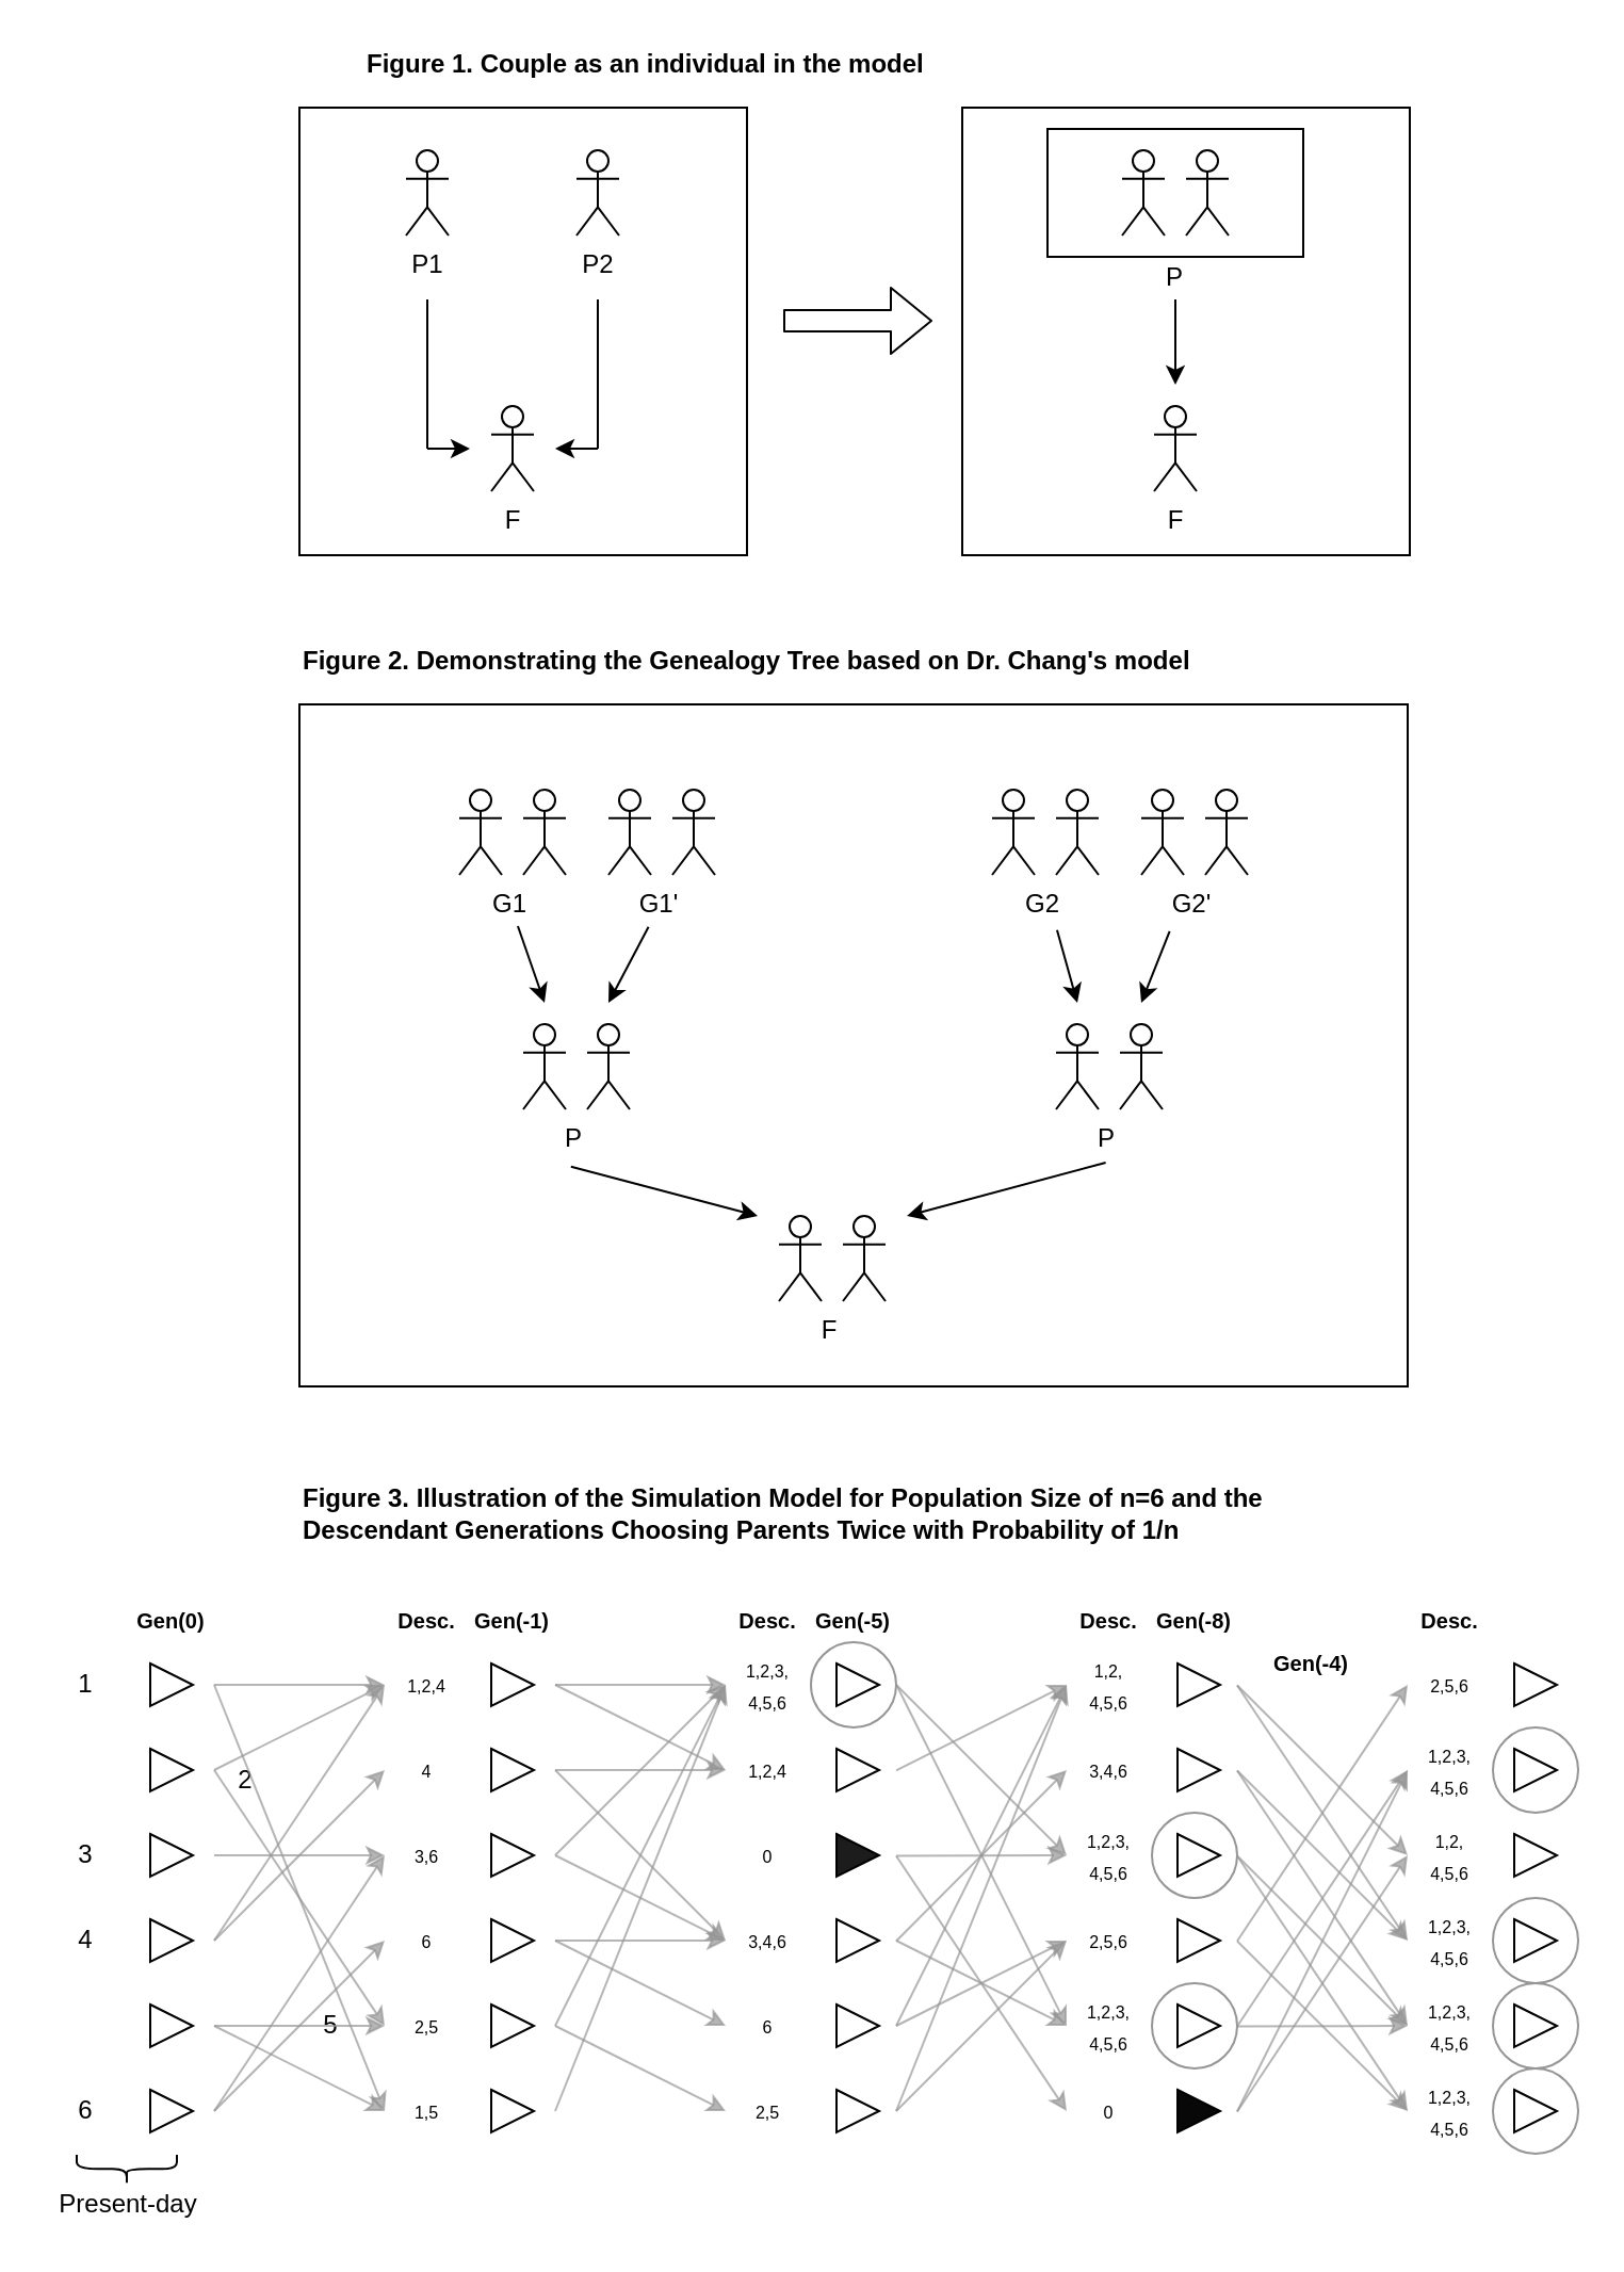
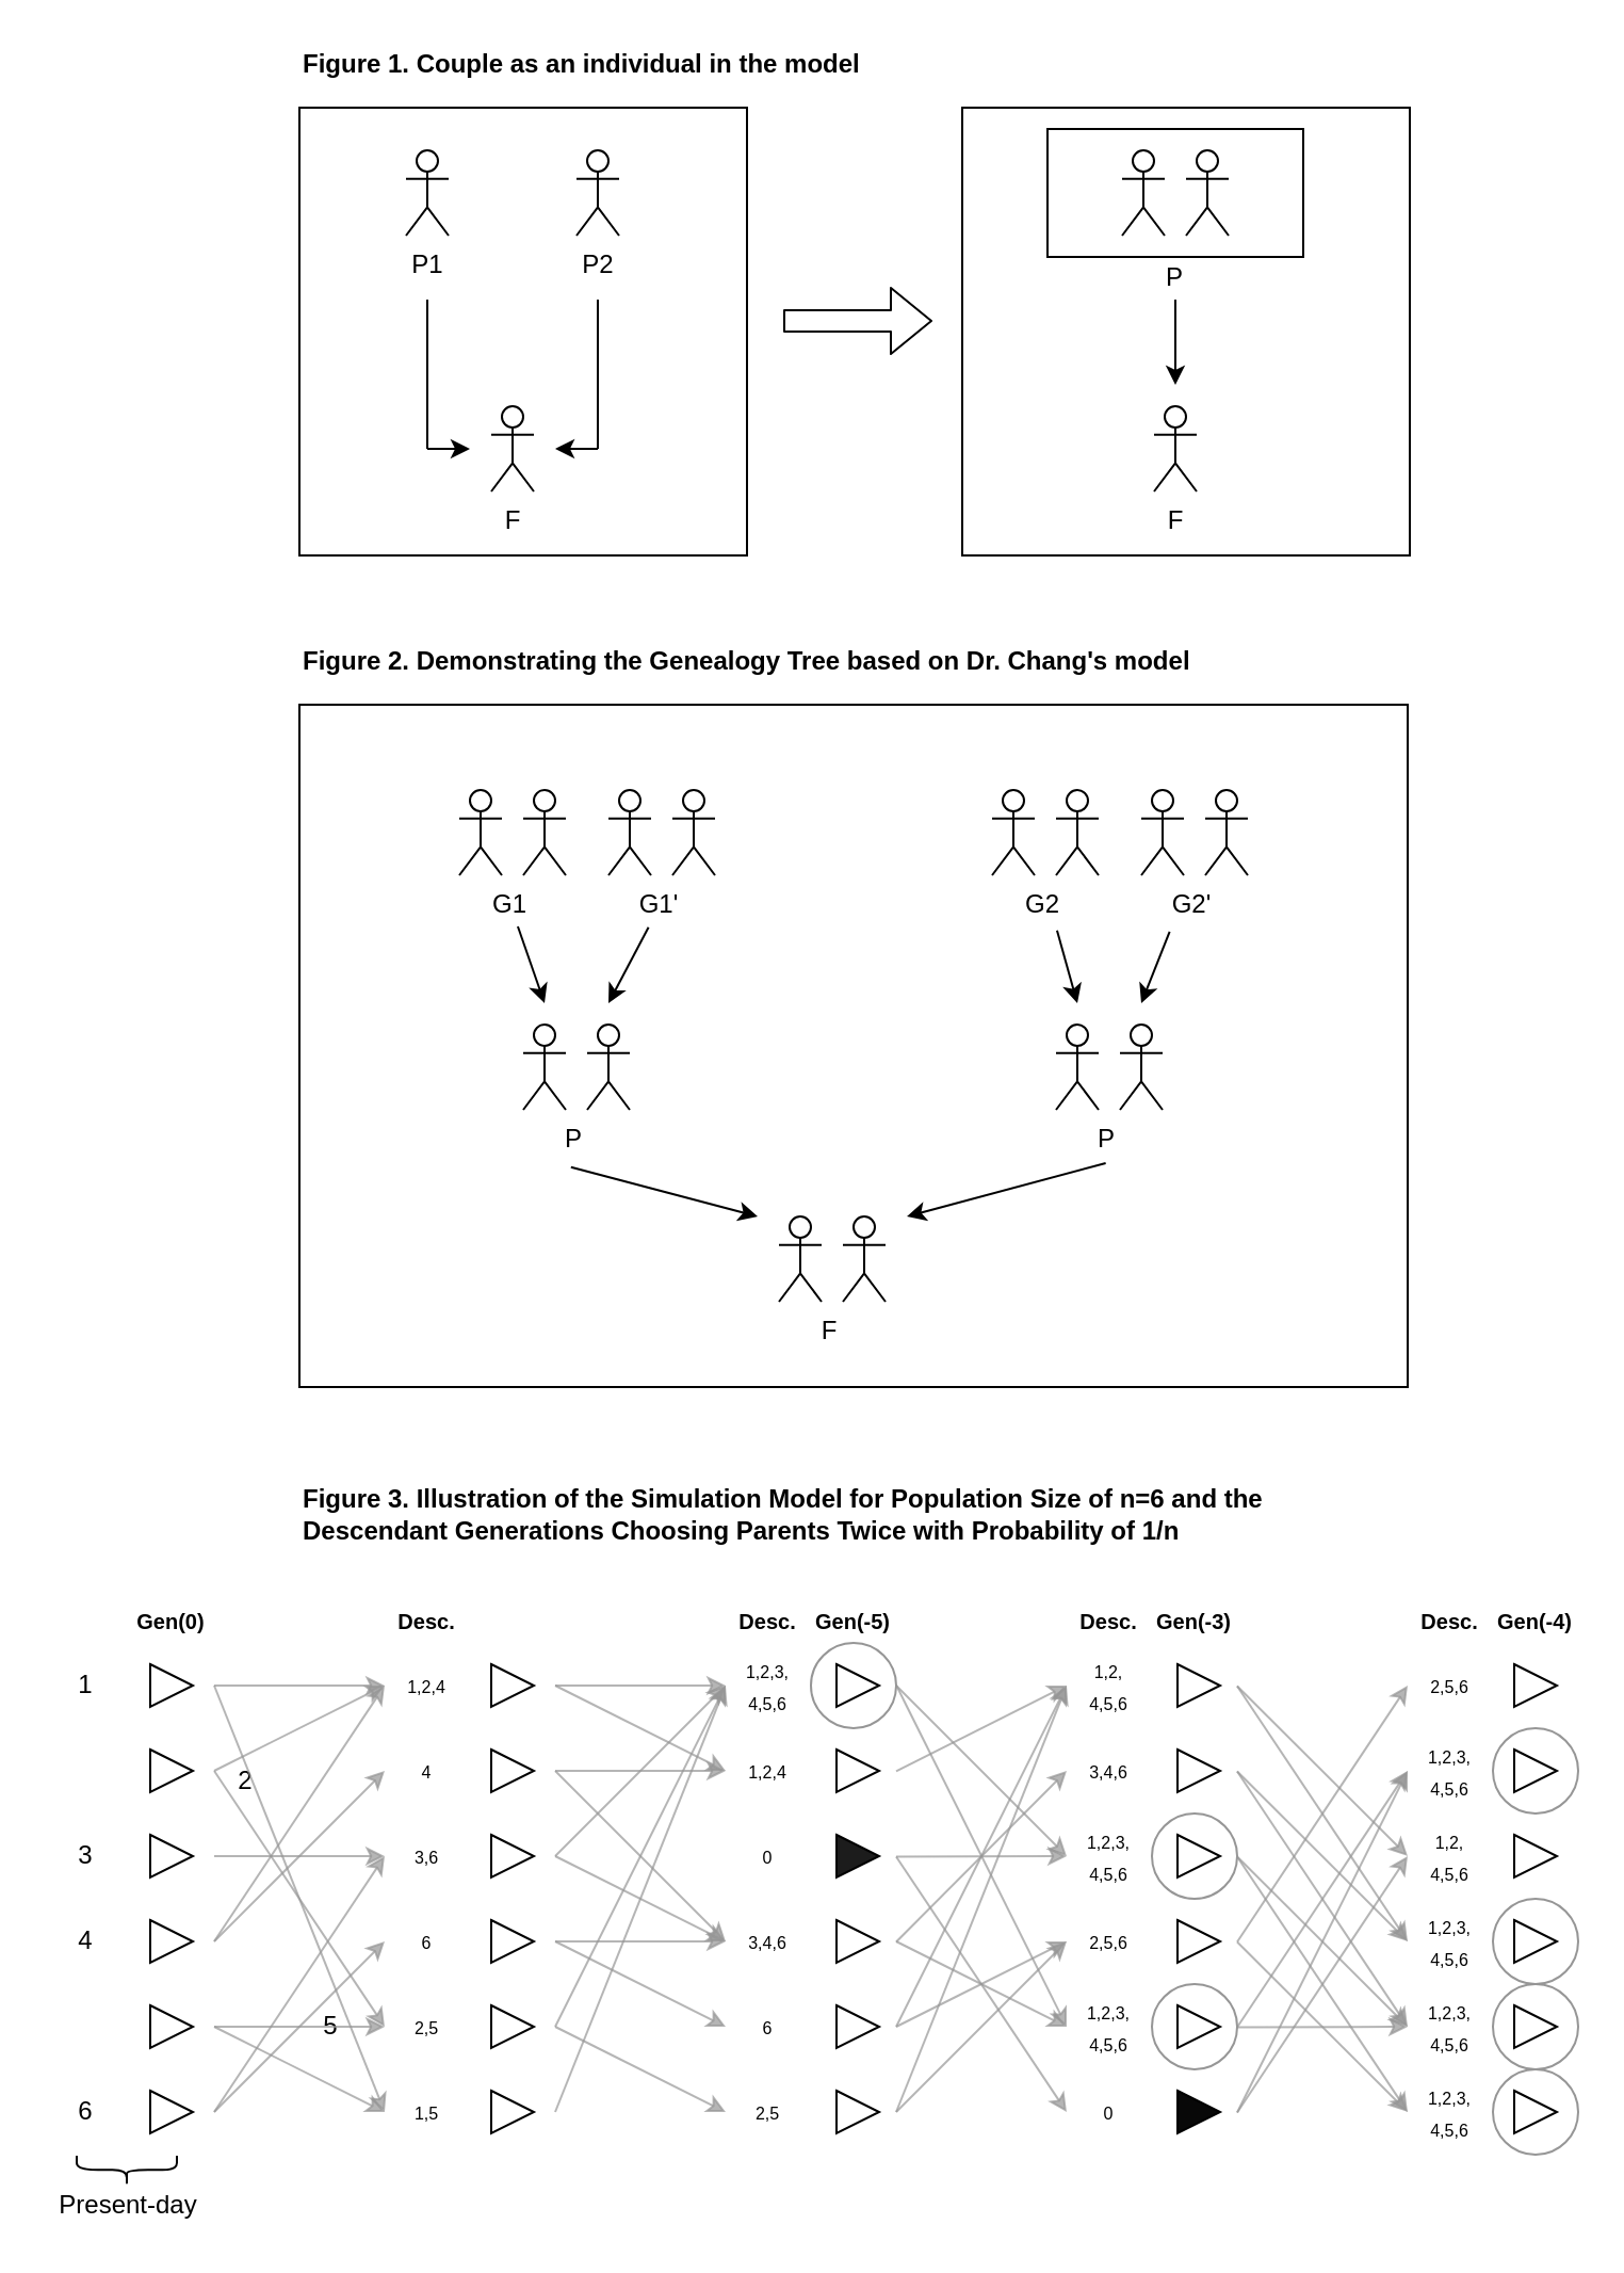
- <mxCell id="24" value="&lt;b&gt;Figure 1. Couple as an individual in the model&lt;/b&gt;" style="text;html=1;strokeColor=none;fillColor=none;align=left;verticalAlign=middle;whiteSpace=wrap;rounded=0;" vertex="1" parent="1"><mxGeometry x="170" y="20" width="520" height="20" as="geometry" /></mxCell>
+ <mxCell id="24" value="&lt;b&gt;Figure 1. Couple as an individual in the model&lt;/b&gt;" style="text;html=1;strokeColor=none;fillColor=none;align=left;verticalAlign=middle;whiteSpace=wrap;rounded=0;" vertex="1" parent="1"><mxGeometry x="140" y="20" width="520" height="20" as="geometry" /></mxCell>
- <mxCell id="95" value="&lt;font style=&quot;font-size: 10px&quot;&gt;Gen(-1)&lt;/font&gt;" style="text;html=1;strokeColor=none;fillColor=none;align=center;verticalAlign=middle;whiteSpace=wrap;rounded=0;fontStyle=1" vertex="1" parent="1"><mxGeometry x="220" y="750" width="40" height="20" as="geometry" /></mxCell>
- <mxCell id="166" value="&lt;font style=&quot;font-size: 10px&quot;&gt;Gen(-8)&lt;/font&gt;" style="text;html=1;strokeColor=none;fillColor=none;align=center;verticalAlign=middle;whiteSpace=wrap;rounded=0;fontStyle=1" vertex="1" parent="1"><mxGeometry x="540" y="750" width="40" height="20" as="geometry" /></mxCell>
+ <mxCell id="166" value="&lt;font style=&quot;font-size: 10px&quot;&gt;Gen(-3)&lt;/font&gt;" style="text;html=1;strokeColor=none;fillColor=none;align=center;verticalAlign=middle;whiteSpace=wrap;rounded=0;fontStyle=1" vertex="1" parent="1"><mxGeometry x="540" y="750" width="40" height="20" as="geometry" /></mxCell>
- <mxCell id="167" value="&lt;font style=&quot;font-size: 10px&quot;&gt;Gen(-4)&lt;/font&gt;" style="text;html=1;strokeColor=none;fillColor=none;align=center;verticalAlign=middle;whiteSpace=wrap;rounded=0;fontStyle=1" vertex="1" parent="1"><mxGeometry x="595" y="770" width="40" height="20" as="geometry" /></mxCell>
+ <mxCell id="167" value="&lt;font style=&quot;font-size: 10px&quot;&gt;Gen(-4)&lt;/font&gt;" style="text;html=1;strokeColor=none;fillColor=none;align=center;verticalAlign=middle;whiteSpace=wrap;rounded=0;fontStyle=1" vertex="1" parent="1"><mxGeometry x="700" y="750" width="40" height="20" as="geometry" /></mxCell>
